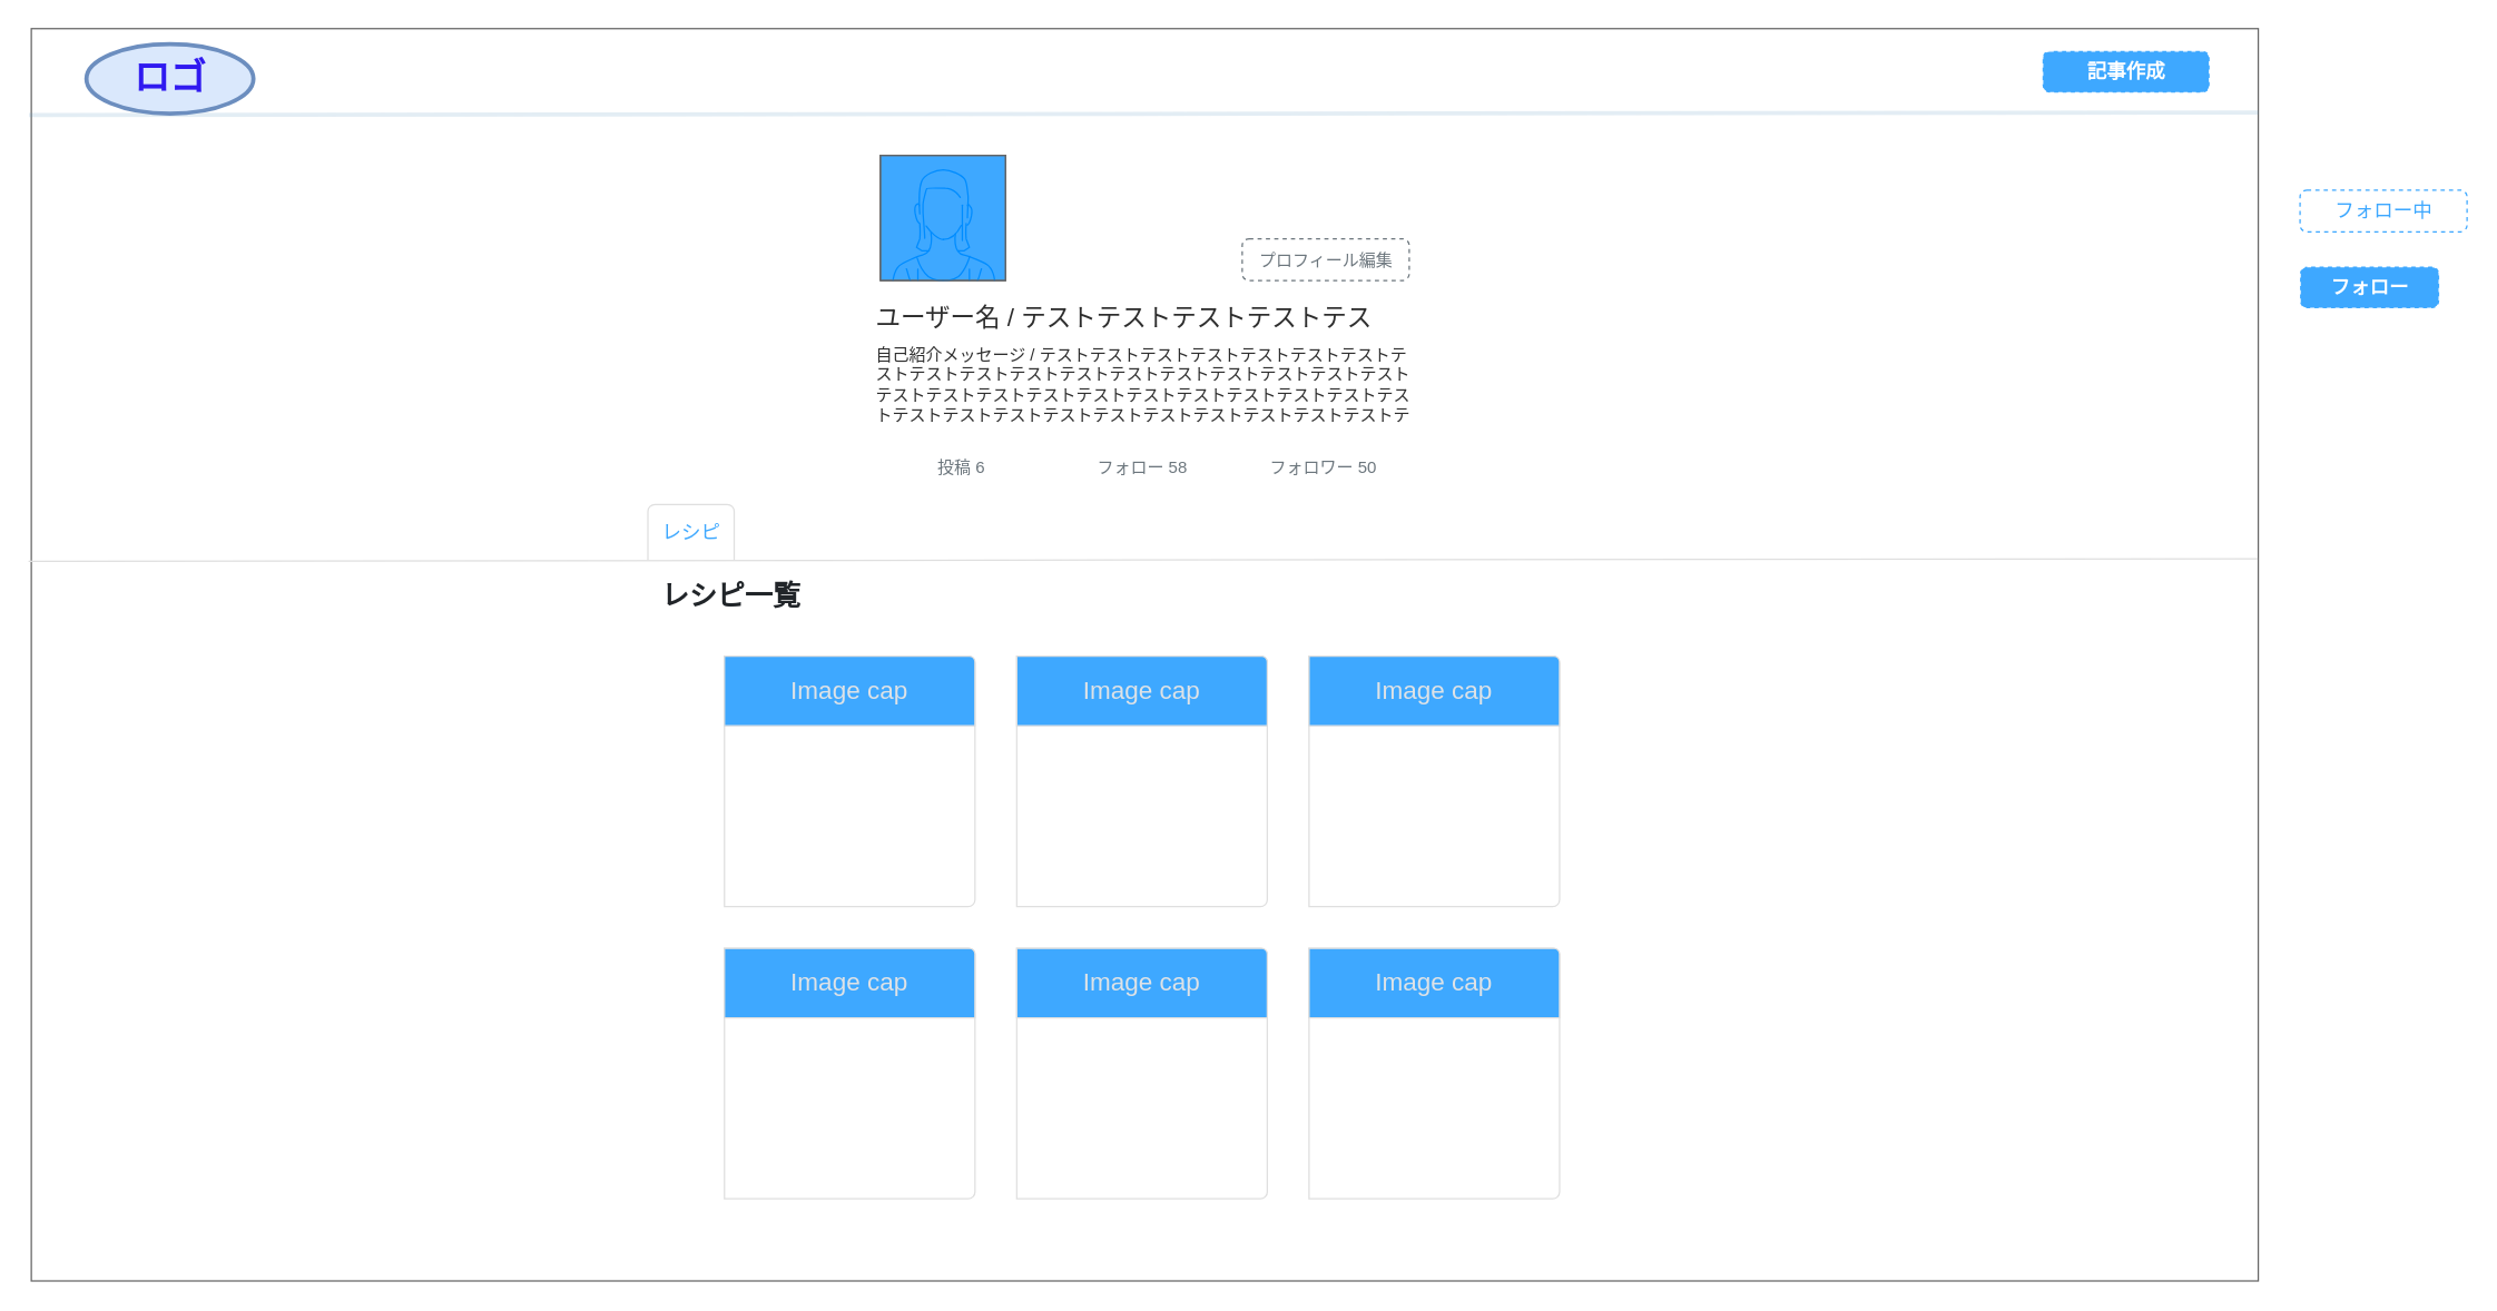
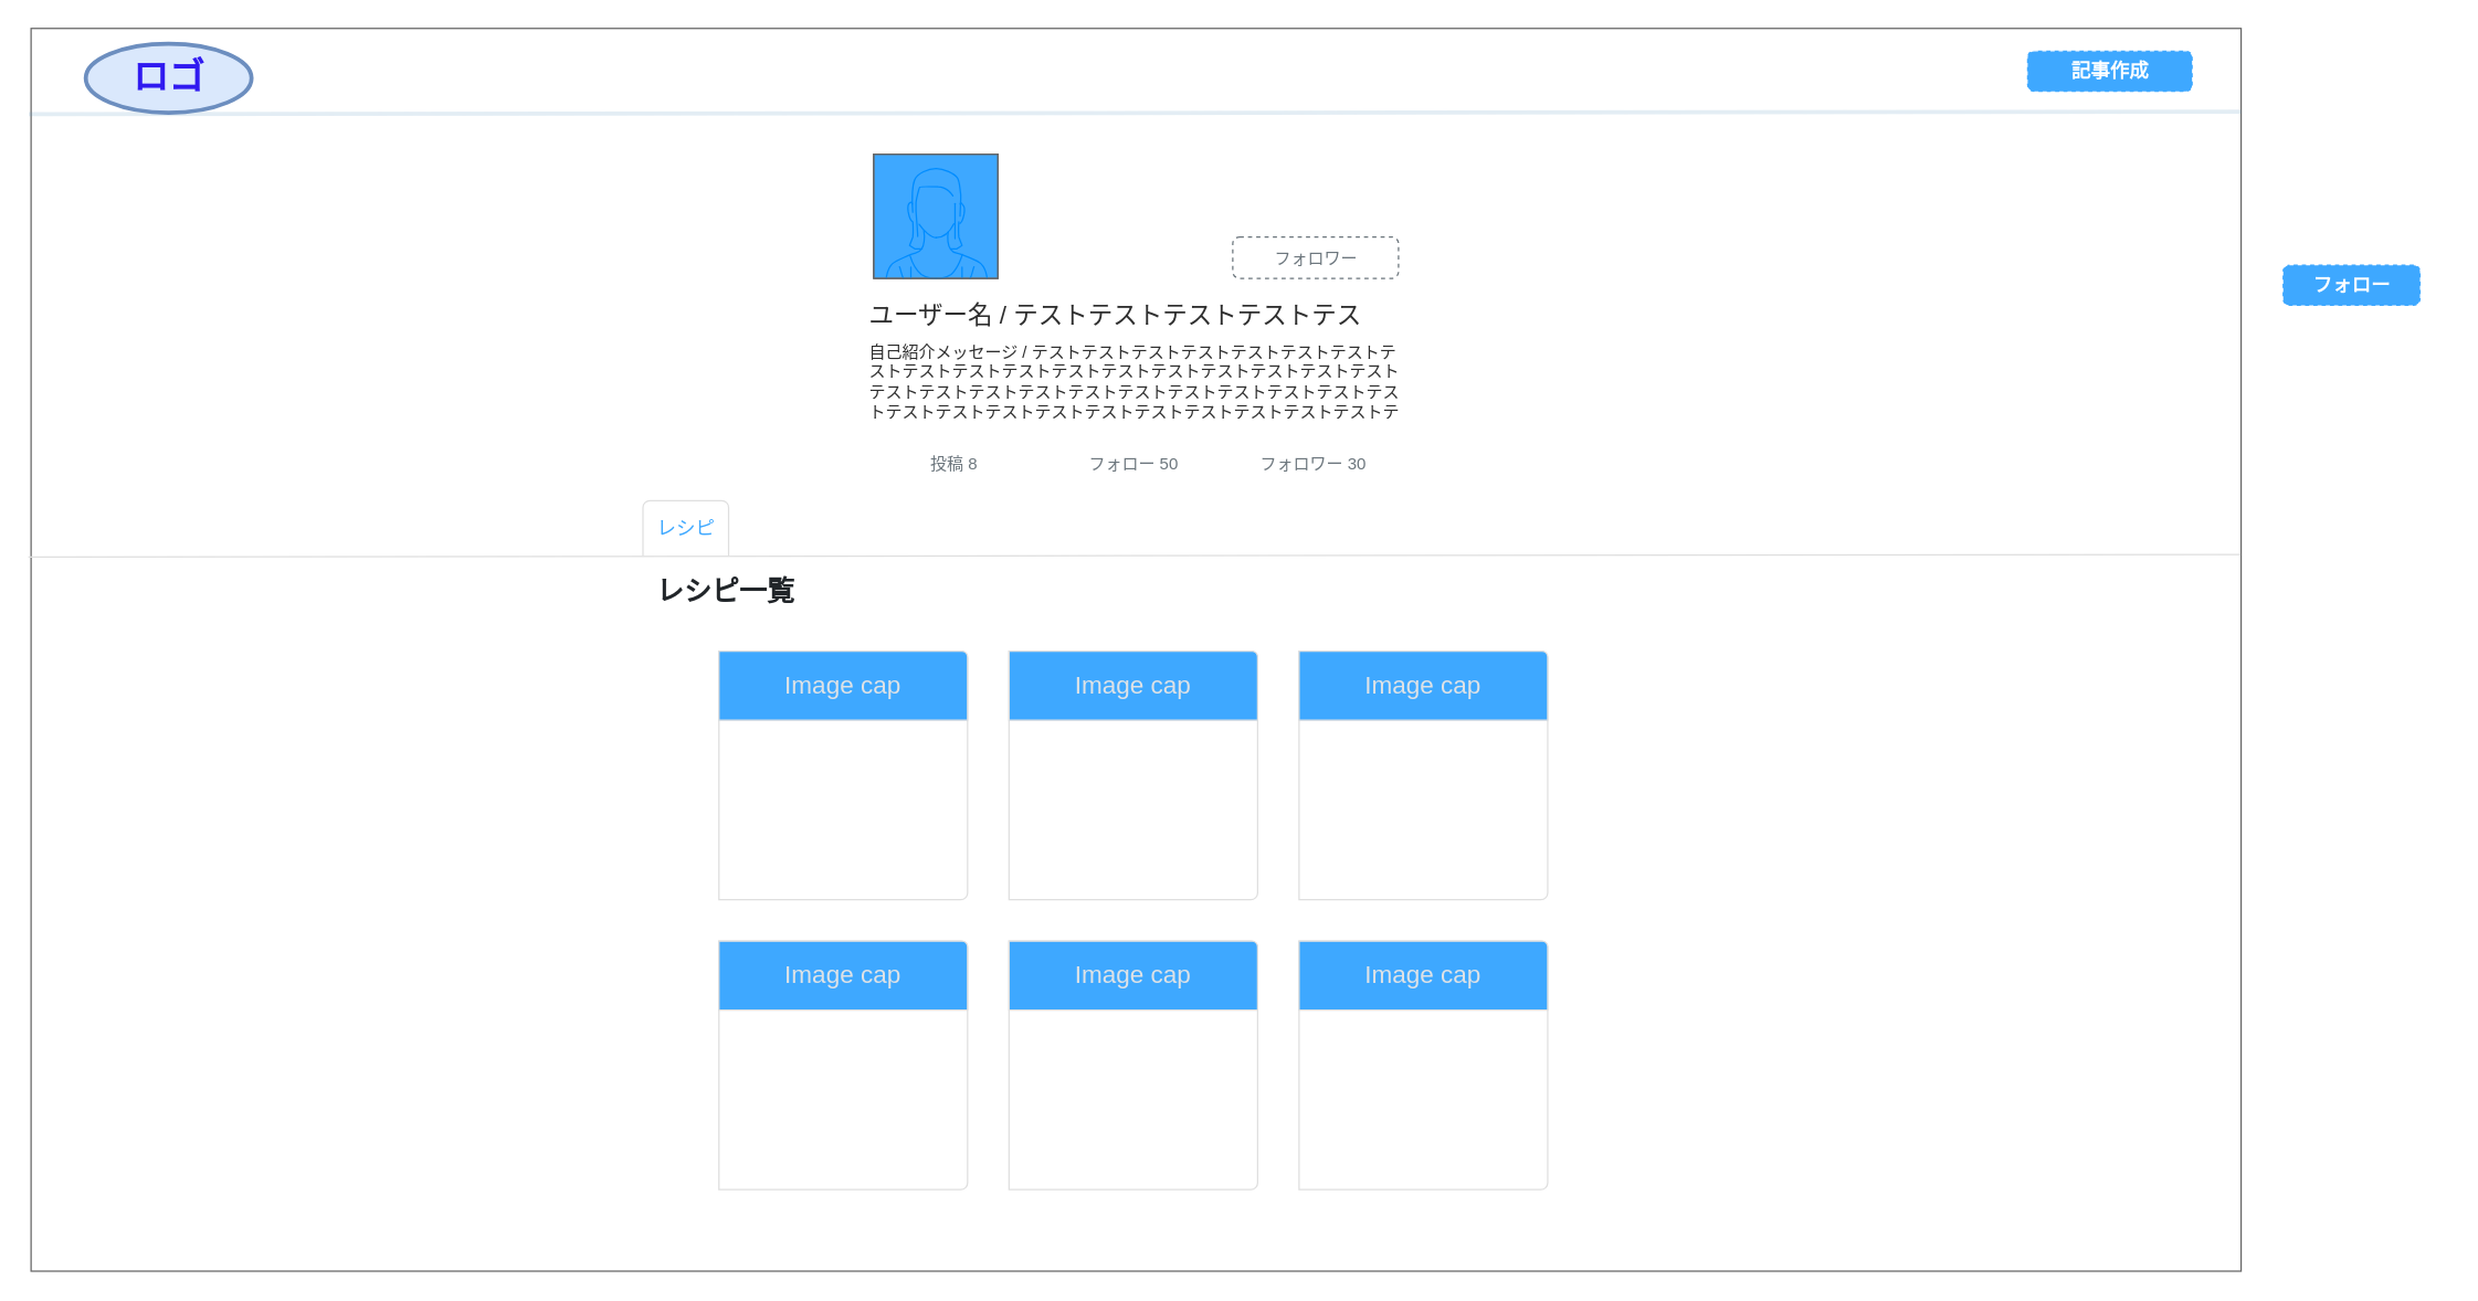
- <mxCell id="7" value="フォロー中" style="html=1;shadow=0;dashed=1;shape=mxgraph.bootstrap.rrect;rSize=5;fillColor=#FFFFFF;strokeColor=#3EA8FF;align=center;spacing=15;fontSize=14;fontColor=#3EA8FF;" vertex="1" parent="1"><mxGeometry x="1652" y="136" width="120" height="30" as="geometry" /></mxCell>
- <mxCell id="9" value="&lt;font style=&quot;font-size: 12px&quot;&gt;プロフィール編集&lt;/font&gt;" style="html=1;shadow=0;dashed=1;shape=mxgraph.bootstrap.rrect;rSize=5;fillColor=#fff;strokeColor=#6c767d;align=center;spacing=15;fontSize=14;fontColor=#6c767d;" vertex="1" parent="1"><mxGeometry x="892" y="171" width="120" height="30" as="geometry" /></mxCell>
+ <mxCell id="9" value="&lt;font style=&quot;font-size: 12px&quot;&gt;フォロワー&lt;/font&gt;" style="html=1;shadow=0;dashed=1;shape=mxgraph.bootstrap.rrect;rSize=5;fillColor=#fff;strokeColor=#6c767d;align=center;spacing=15;fontSize=14;fontColor=#6c767d;" vertex="1" parent="1"><mxGeometry x="892" y="171" width="120" height="30" as="geometry" /></mxCell>
- <mxCell id="34" value="&lt;font style=&quot;font-size: 12px&quot;&gt;投稿 6&lt;/font&gt;" style="html=1;shadow=0;dashed=1;shape=mxgraph.bootstrap.rrect;rSize=5;fillColor=#fff;strokeColor=none;align=center;spacing=15;fontSize=12;fontColor=#6c767d;" vertex="1" parent="33"><mxGeometry width="130" height="30" as="geometry" /></mxCell>
+ <mxCell id="34" value="&lt;font style=&quot;font-size: 12px&quot;&gt;投稿 8&lt;/font&gt;" style="html=1;shadow=0;dashed=1;shape=mxgraph.bootstrap.rrect;rSize=5;fillColor=#fff;strokeColor=none;align=center;spacing=15;fontSize=12;fontColor=#6c767d;" vertex="1" parent="33"><mxGeometry width="130" height="30" as="geometry" /></mxCell>
- <mxCell id="35" value="&lt;font style=&quot;font-size: 12px&quot;&gt;フォロー 58&lt;/font&gt;" style="html=1;shadow=0;dashed=1;shape=mxgraph.bootstrap.rrect;rSize=5;fillColor=#fff;strokeColor=none;align=center;spacing=15;fontSize=12;fontColor=#6c767d;" vertex="1" parent="33"><mxGeometry x="130" width="130" height="30" as="geometry" /></mxCell>
+ <mxCell id="35" value="&lt;font style=&quot;font-size: 12px&quot;&gt;フォロー 50&lt;/font&gt;" style="html=1;shadow=0;dashed=1;shape=mxgraph.bootstrap.rrect;rSize=5;fillColor=#fff;strokeColor=none;align=center;spacing=15;fontSize=12;fontColor=#6c767d;" vertex="1" parent="33"><mxGeometry x="130" width="130" height="30" as="geometry" /></mxCell>
- <mxCell id="36" value="&lt;font style=&quot;font-size: 12px&quot;&gt;フォロワー 50&lt;/font&gt;" style="html=1;shadow=0;dashed=1;shape=mxgraph.bootstrap.rrect;rSize=5;fillColor=#fff;strokeColor=none;align=center;spacing=15;fontSize=12;fontColor=#6c767d;" vertex="1" parent="33"><mxGeometry x="260" width="130" height="30" as="geometry" /></mxCell>
+ <mxCell id="36" value="&lt;font style=&quot;font-size: 12px&quot;&gt;フォロワー 30&lt;/font&gt;" style="html=1;shadow=0;dashed=1;shape=mxgraph.bootstrap.rrect;rSize=5;fillColor=#fff;strokeColor=none;align=center;spacing=15;fontSize=12;fontColor=#6c767d;" vertex="1" parent="33"><mxGeometry x="260" width="130" height="30" as="geometry" /></mxCell>
